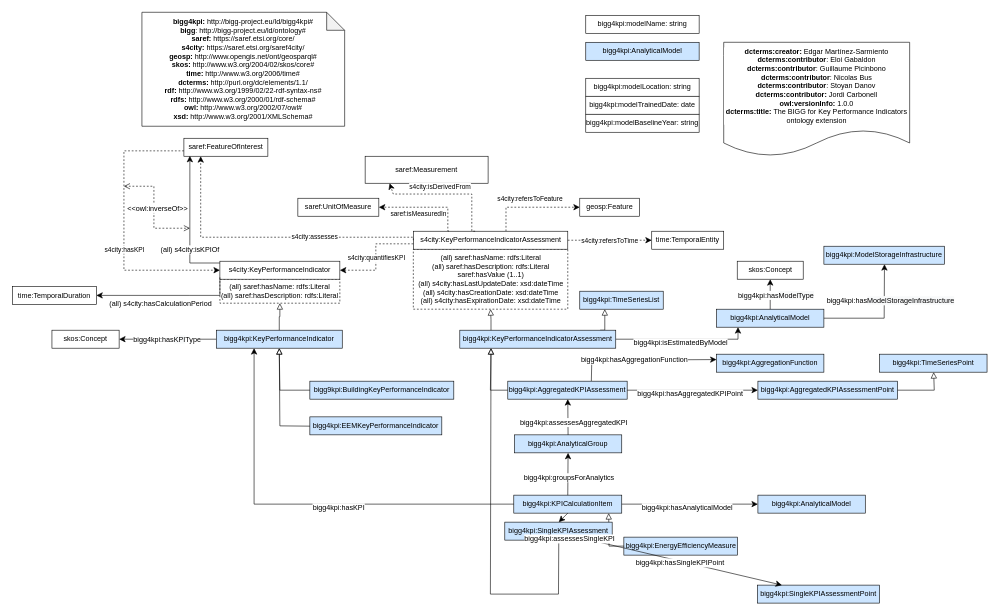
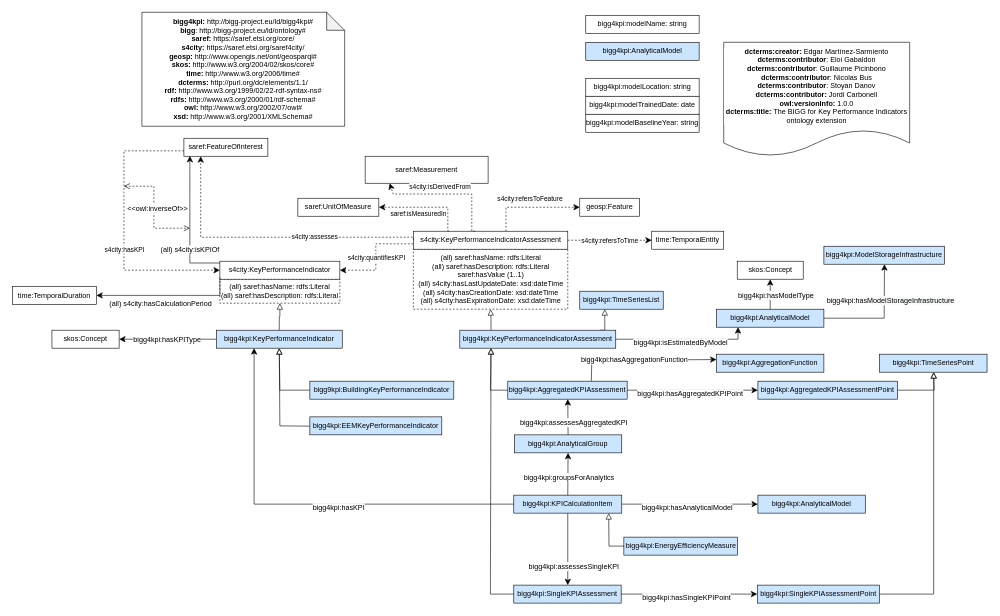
+ <mxCell id="61" value="" style="endArrow=block;html=1;fontColor=#000099;endFill=0;endSize=8;arcSize=0;rounded=0;edgeStyle=orthogonalEdgeStyle;" parent="1" source="57" target="56" edge="1"><mxGeometry width="50" height="50" relative="1" as="geometry"><mxPoint x="1493" y="660" as="sourcePoint" /><mxPoint x="1567" y="611" as="targetPoint" /><Array as="points"><mxPoint x="1556" y="990" /></Array></mxGeometry></mxCell>
- <mxCell id="52" value="bigg4kpi:SingleKPIAssessment" style="rounded=0;whiteSpace=wrap;html=1;snapToPoint=1;points=[[0.1,0],[0.2,0],[0.3,0],[0.4,0],[0.5,0],[0.6,0],[0.7,0],[0.8,0],[0.9,0],[0,0.1],[0,0.3],[0,0.5],[0,0.7],[0,0.9],[0.1,1],[0.2,1],[0.3,1],[0.4,1],[0.5,1],[0.6,1],[0.7,1],[0.8,1],[0.9,1],[1,0.1],[1,0.3],[1,0.5],[1,0.7],[1,0.9]];fillColor=#CCE5FF;" parent="1" vertex="1"><mxGeometry x="841" y="870" width="179" height="30" as="geometry" /></mxCell>
+ <mxCell id="52" value="bigg4kpi:SingleKPIAssessment" style="rounded=0;whiteSpace=wrap;html=1;snapToPoint=1;points=[[0.1,0],[0.2,0],[0.3,0],[0.4,0],[0.5,0],[0.6,0],[0.7,0],[0.8,0],[0.9,0],[0,0.1],[0,0.3],[0,0.5],[0,0.7],[0,0.9],[0.1,1],[0.2,1],[0.3,1],[0.4,1],[0.5,1],[0.6,1],[0.7,1],[0.8,1],[0.9,1],[1,0.1],[1,0.3],[1,0.5],[1,0.7],[1,0.9]];fillColor=#CCE5FF;" parent="1" vertex="1"><mxGeometry x="856" y="975" width="179" height="30" as="geometry" /></mxCell>
